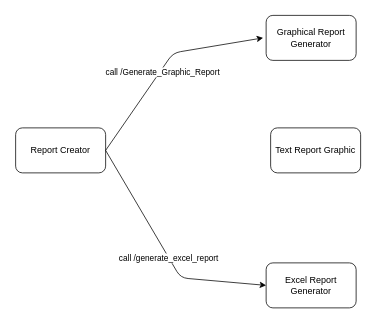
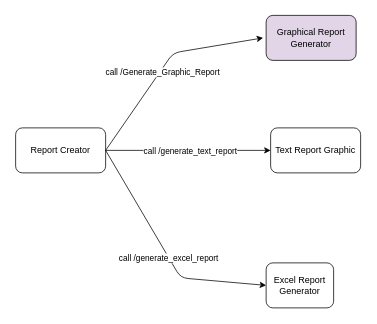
- <mxCell id="3" value="Graphical Report Generator" style="rounded=1;whiteSpace=wrap;html=1;" vertex="1" parent="1"><mxGeometry x="354" y="20" width="120" height="60" as="geometry" /></mxCell>
+ <mxCell id="3" value="Graphical Report Generator" style="rounded=1;whiteSpace=wrap;html=1;fillColor=#e1d5e7;" vertex="1" parent="1"><mxGeometry x="354" y="20" width="120" height="60" as="geometry" /></mxCell>
+ <mxCell id="8" value="" style="endArrow=classic;html=1;exitX=1;exitY=0.5;exitDx=0;exitDy=0;entryX=0;entryY=0.5;entryDx=0;entryDy=0;" edge="1" parent="1" source="2" target="4"><mxGeometry width="50" height="50" relative="1" as="geometry"><mxPoint x="330" y="310" as="sourcePoint" /><mxPoint x="380" y="260" as="targetPoint" /></mxGeometry></mxCell>
+ <mxCell id="9" value="call /generate_text_report" style="edgeLabel;html=1;align=center;verticalAlign=middle;resizable=0;points=[];" vertex="1" connectable="0" parent="8"><mxGeometry x="0.018" relative="1" as="geometry"><mxPoint as="offset" /></mxGeometry></mxCell>
- <mxCell id="5" value="Excel Report Generator" style="rounded=1;whiteSpace=wrap;html=1;" vertex="1" parent="1"><mxGeometry x="354" y="350" width="120" height="60" as="geometry" /></mxCell>
+ <mxCell id="5" value="Excel Report Generator" style="rounded=1;whiteSpace=wrap;html=1;" vertex="1" parent="1"><mxGeometry x="354" y="350" width="90" height="60" as="geometry" /></mxCell>
